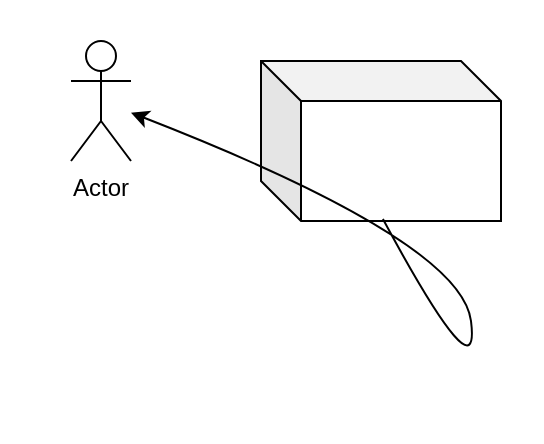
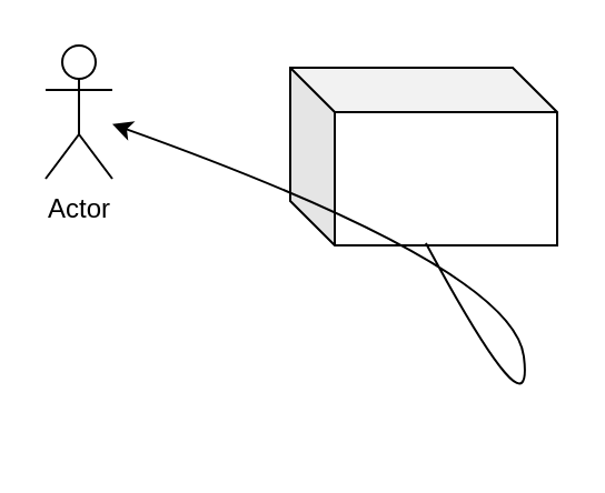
- <mxCell id="2" value="Actor" style="shape=umlActor;verticalLabelPosition=bottom;verticalAlign=top;html=1;outlineConnect=0;" vertex="1" parent="1"><mxGeometry x="35" y="20" width="30" height="60" as="geometry" /></mxCell>
+ <mxCell id="2" value="Actor" style="shape=umlActor;verticalLabelPosition=bottom;verticalAlign=top;html=1;outlineConnect=0;" vertex="1" parent="1"><mxGeometry x="20" y="20" width="30" height="60" as="geometry" /></mxCell>
